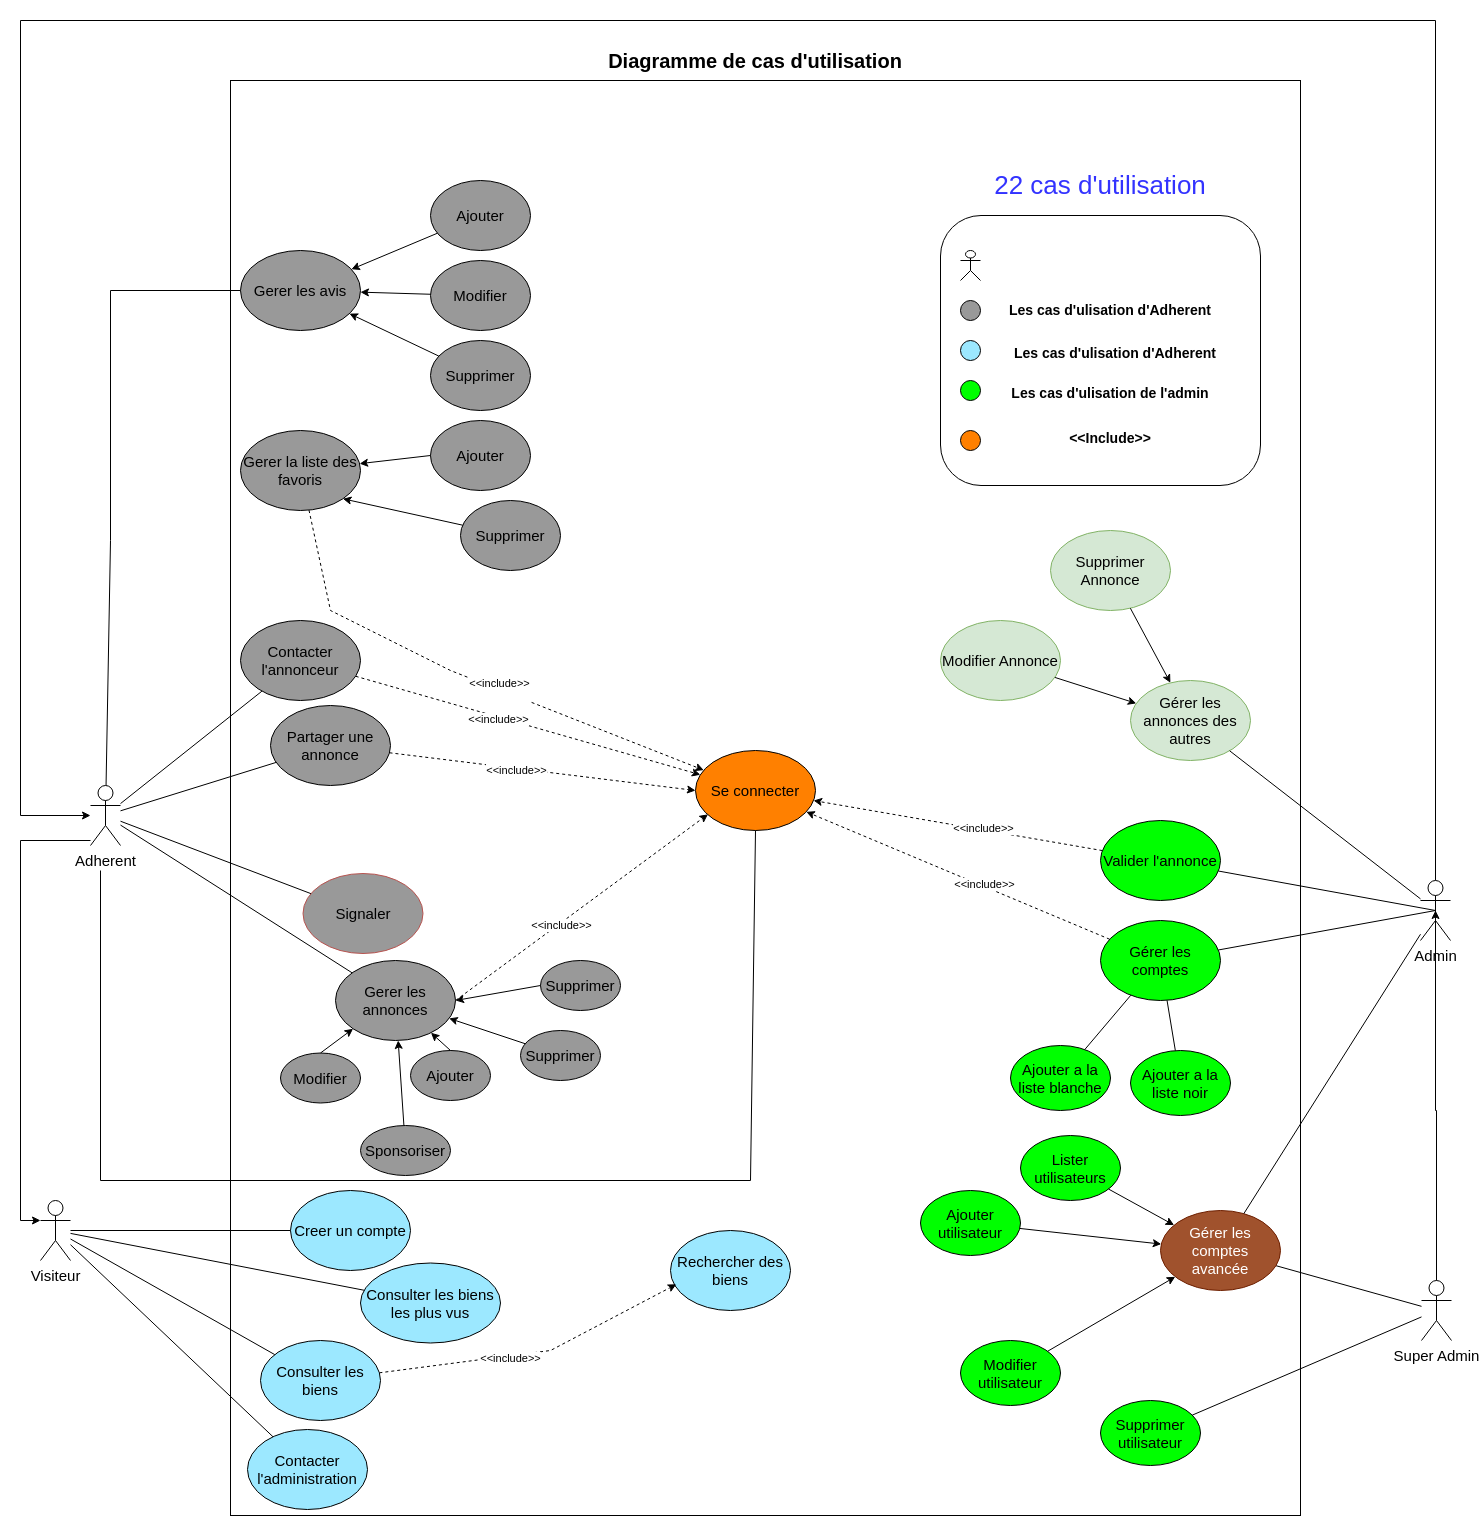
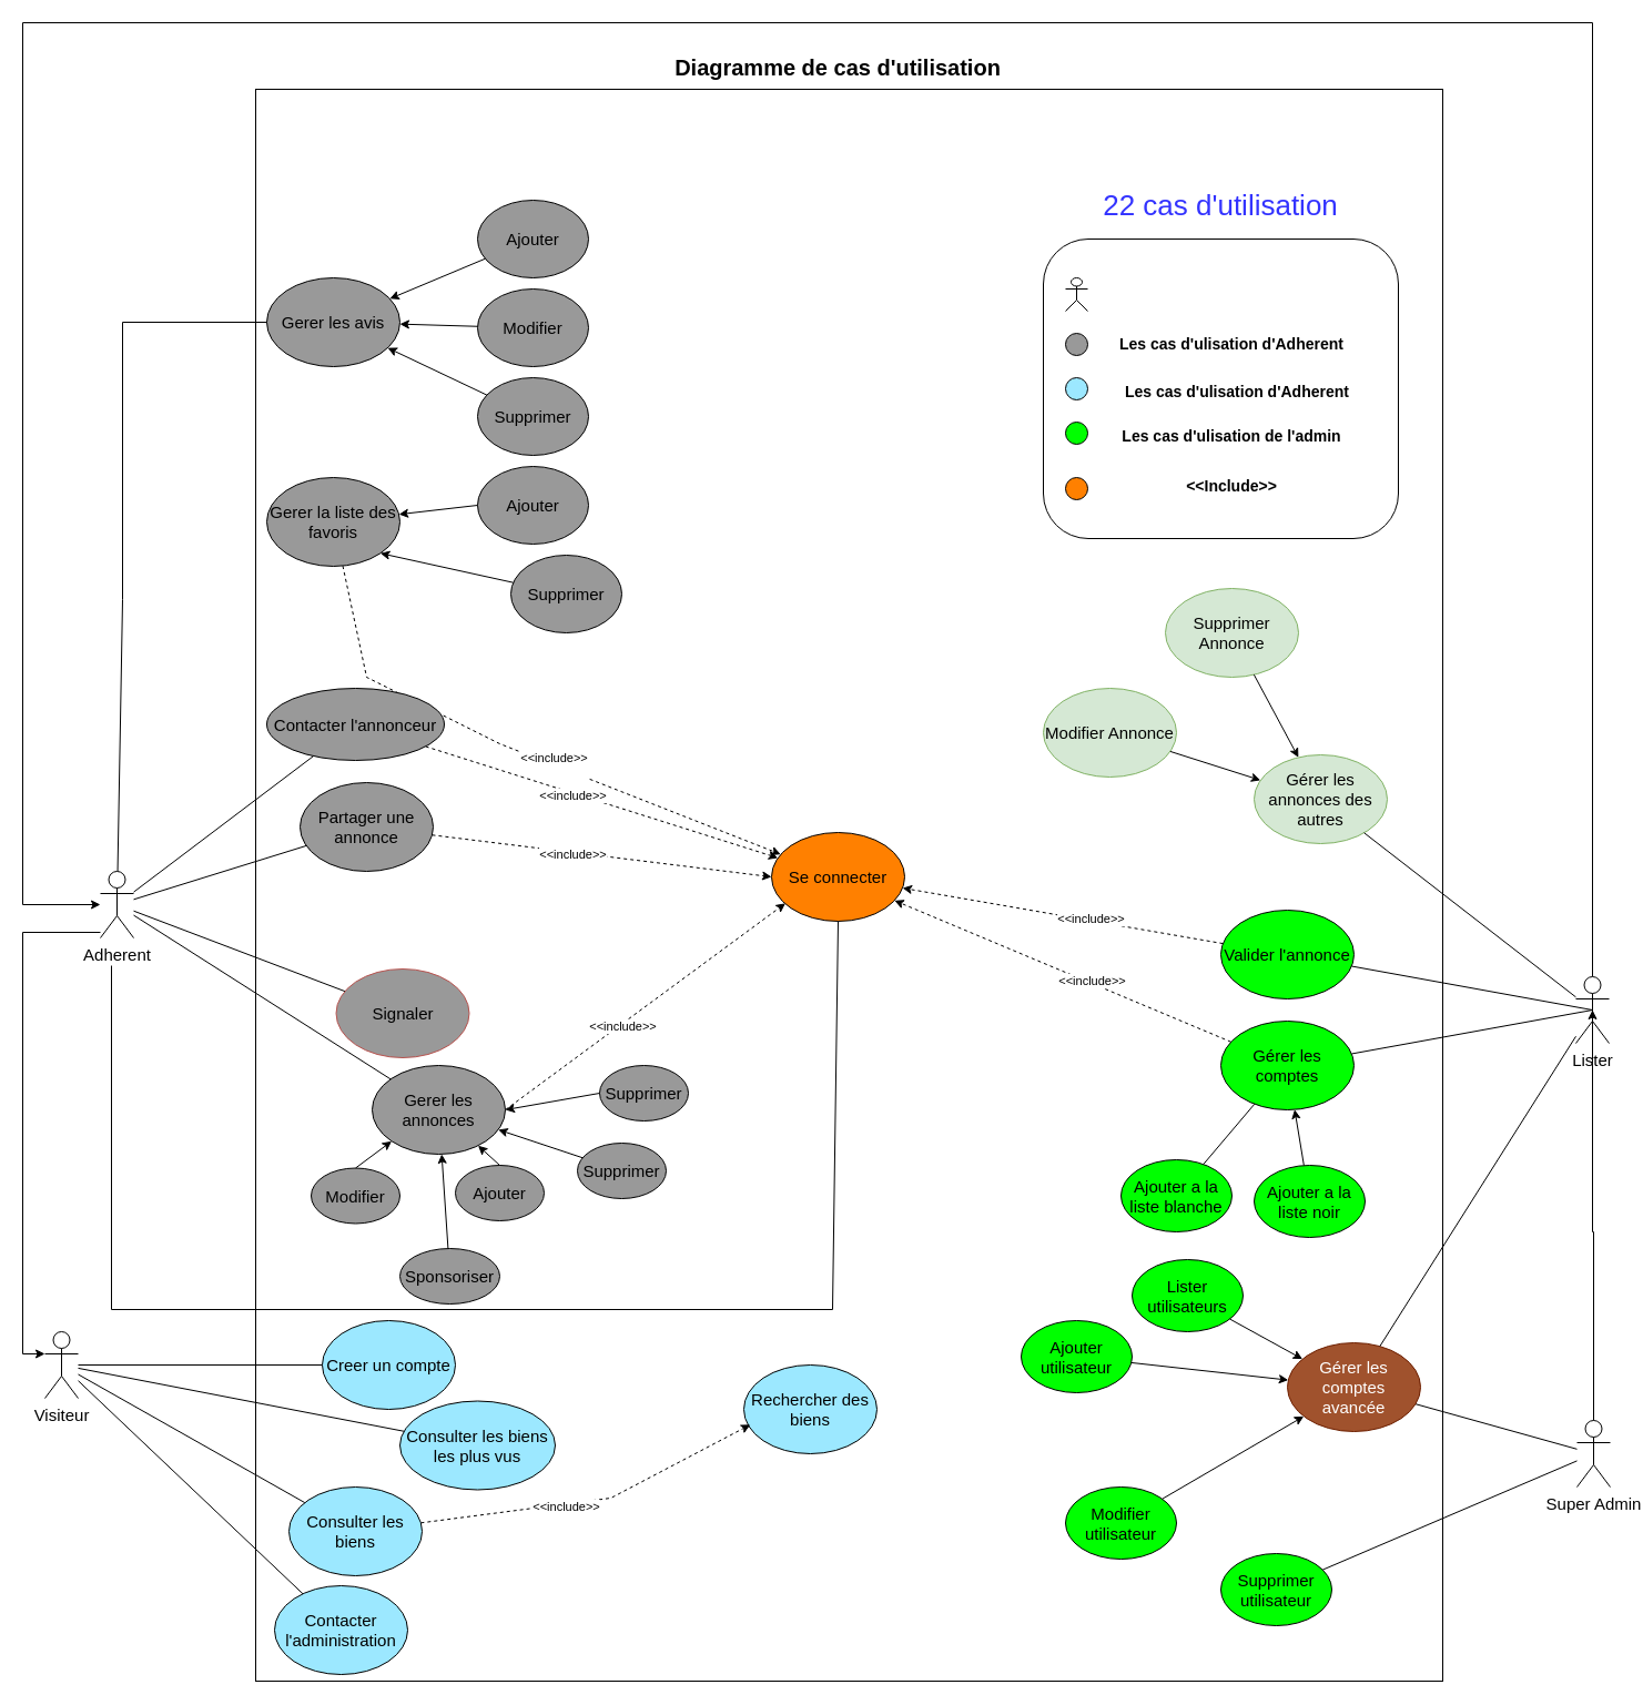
- <mxCell id="80" value="Contacter l'annonceur" style="ellipse;whiteSpace=wrap;html=1;fontSize=15;fillColor=#999999;" parent="1" vertex="1"><mxGeometry x="240" y="620" width="120" height="80" as="geometry" /></mxCell>
+ <mxCell id="80" value="Contacter l'annonceur" style="ellipse;whiteSpace=wrap;html=1;fontSize=15;fillColor=#999999;" parent="1" vertex="1"><mxGeometry x="240" y="620" width="160" height="65" as="geometry" /></mxCell>
- <mxCell id="66" value="&lt;div&gt;Admin&lt;/div&gt;&lt;div&gt;&lt;br&gt;&lt;/div&gt;" style="shape=umlActor;verticalLabelPosition=bottom;verticalAlign=top;html=1;outlineConnect=0;fontSize=15;" parent="1" vertex="1"><mxGeometry x="1420" y="880" width="30" height="60" as="geometry" /></mxCell>
+ <mxCell id="66" value="&lt;div&gt;Lister&lt;/div&gt;&lt;div&gt;&lt;br&gt;&lt;/div&gt;" style="shape=umlActor;verticalLabelPosition=bottom;verticalAlign=top;html=1;outlineConnect=0;fontSize=15;" parent="1" vertex="1"><mxGeometry x="1420" y="880" width="30" height="60" as="geometry" /></mxCell>
- <mxCell id="46" value="" style="endArrow=none;html=1;rounded=0;" parent="1" source="20" target="11" edge="1"><mxGeometry width="50" height="50" relative="1" as="geometry"><mxPoint x="1094" y="1059" as="sourcePoint" /><mxPoint x="1140" y="1005" as="targetPoint" /></mxGeometry></mxCell>
+ <mxCell id="46" value="" style="endArrow=classic;html=1;rounded=0;" parent="1" source="20" target="11" edge="1"><mxGeometry width="50" height="50" relative="1" as="geometry"><mxPoint x="1094" y="1059" as="sourcePoint" /><mxPoint x="1140" y="1005" as="targetPoint" /></mxGeometry></mxCell>
